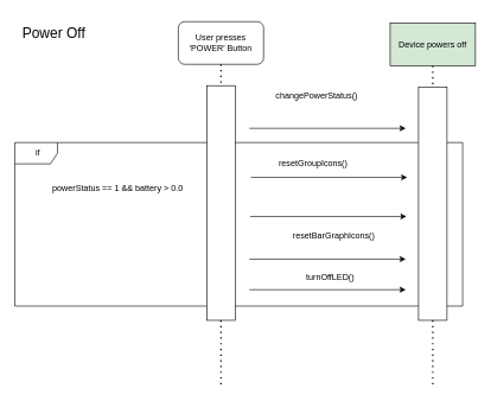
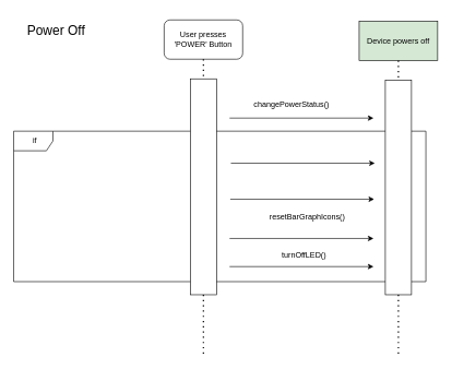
- <mxCell id="17" value="&lt;font style=&quot;font-size: 20px&quot;&gt;Power Off&lt;/font&gt;" style="text;html=1;strokeColor=none;fillColor=none;align=center;verticalAlign=middle;whiteSpace=wrap;rounded=0;" parent="1" vertex="1"><mxGeometry x="20" y="20" width="110" height="50" as="geometry" /></mxCell>
+ <mxCell id="17" value="&lt;font style=&quot;font-size: 20px&quot;&gt;Power Off&lt;/font&gt;" style="text;html=1;strokeColor=none;fillColor=none;align=center;verticalAlign=middle;whiteSpace=wrap;rounded=0;" parent="1" vertex="1"><mxGeometry x="30" y="20" width="110" height="50" as="geometry" /></mxCell>
- <mxCell id="6" value="changePowerStatus()" style="text;html=1;strokeColor=none;fillColor=none;align=center;verticalAlign=middle;whiteSpace=wrap;rounded=0;" parent="1" vertex="1"><mxGeometry x="370" y="125" width="150" height="20" as="geometry" /></mxCell>
+ <mxCell id="6" value="changePowerStatus()" style="text;html=1;strokeColor=none;fillColor=none;align=center;verticalAlign=middle;whiteSpace=wrap;rounded=0;" parent="1" vertex="1"><mxGeometry x="370" y="150" width="150" height="20" as="geometry" /></mxCell>
- <mxCell id="9" value="resetGroupIcons()" style="text;html=1;strokeColor=none;fillColor=none;align=center;verticalAlign=middle;whiteSpace=wrap;rounded=0;" parent="1" vertex="1"><mxGeometry x="365" y="220" width="150" height="20" as="geometry" /></mxCell>
- <mxCell id="7" value="powerStatus == 1 &amp;amp;&amp;amp; battery &amp;gt; 0.0" style="text;html=1;strokeColor=none;fillColor=none;align=center;verticalAlign=middle;whiteSpace=wrap;rounded=0;" parent="1" vertex="1"><mxGeometry x="60" y="250" width="210" height="30" as="geometry" /></mxCell>
